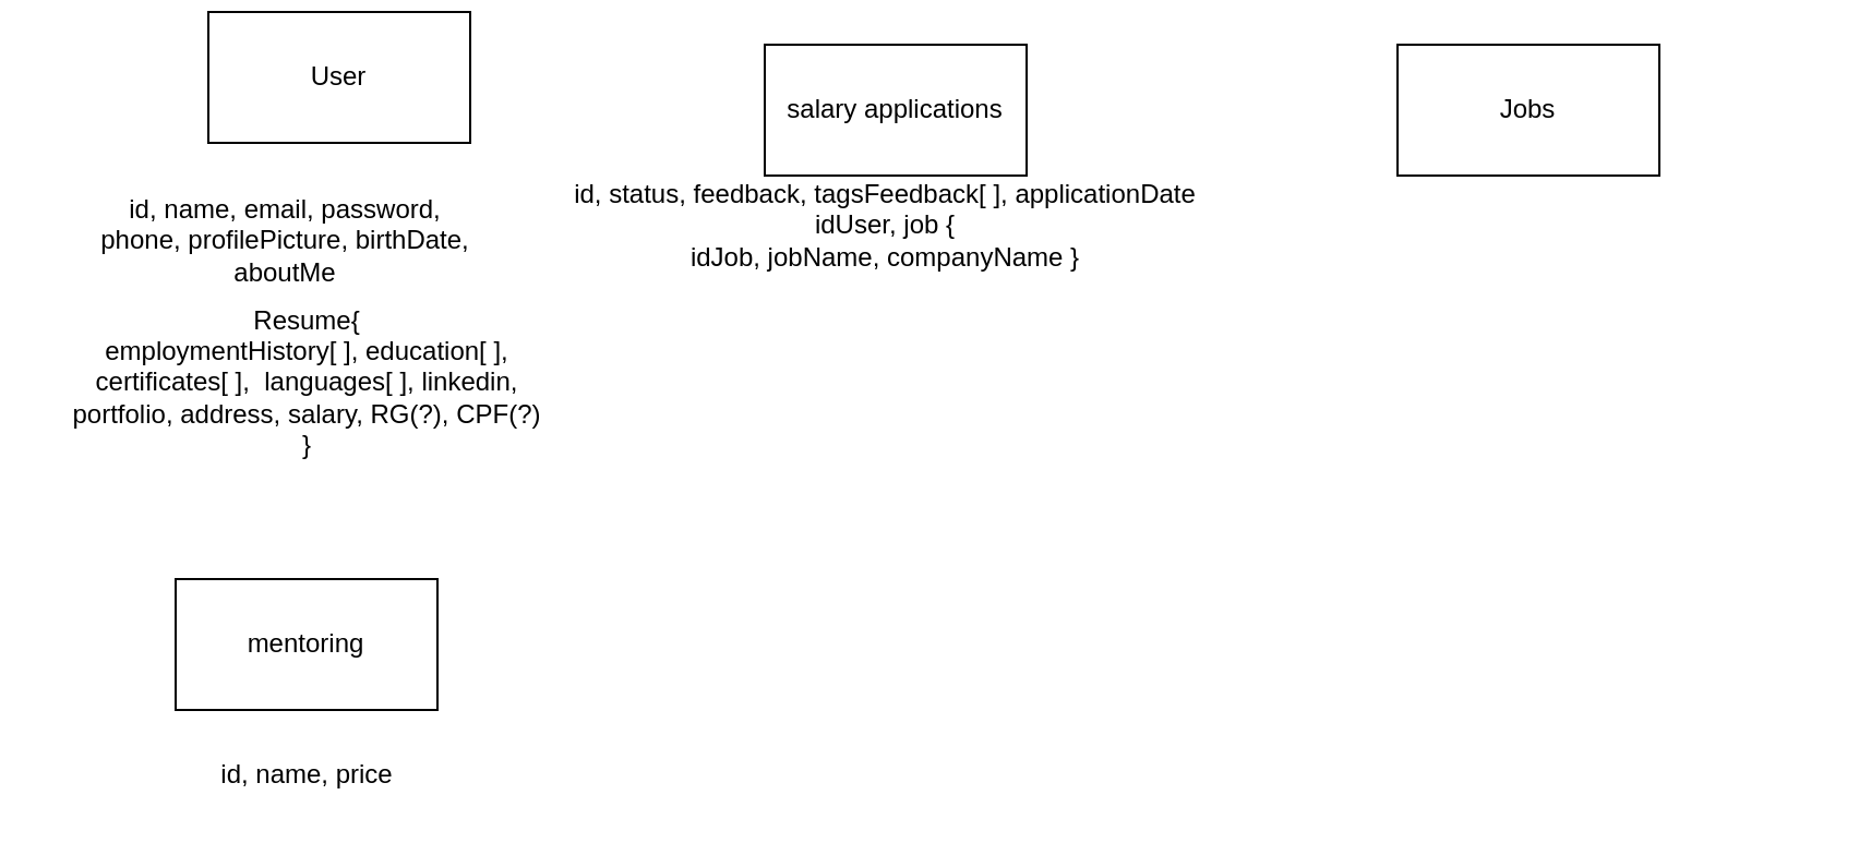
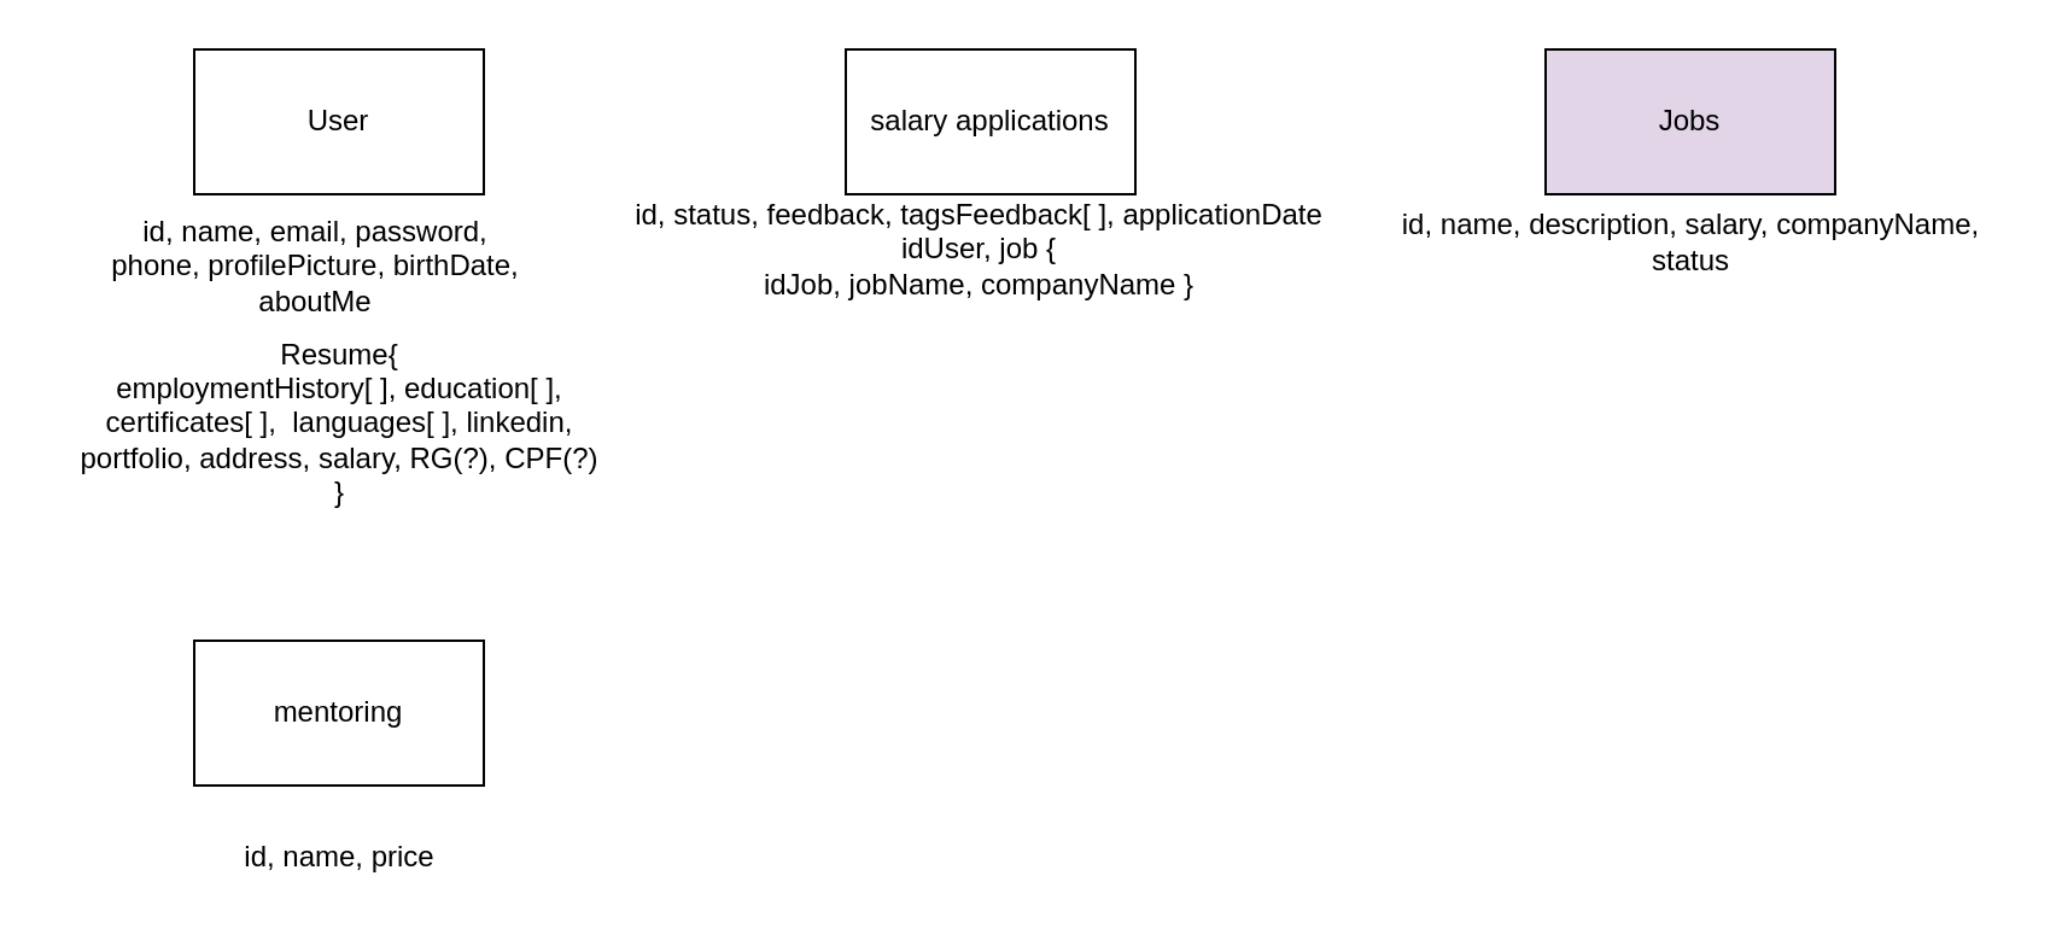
- <mxCell id="2" value="User" style="rounded=0;whiteSpace=wrap;html=1;" vertex="1" parent="1"><mxGeometry x="95" y="5" width="120" height="60" as="geometry" /></mxCell>
+ <mxCell id="2" value="User" style="rounded=0;whiteSpace=wrap;html=1;" vertex="1" parent="1"><mxGeometry x="80" y="20" width="120" height="60" as="geometry" /></mxCell>
- <mxCell id="5" value="Jobs" style="whiteSpace=wrap;html=1;" vertex="1" parent="1"><mxGeometry x="640" y="20" width="120" height="60" as="geometry" /></mxCell>
+ <mxCell id="5" value="Jobs" style="whiteSpace=wrap;html=1;fillColor=#e1d5e7;" vertex="1" parent="1"><mxGeometry x="640" y="20" width="120" height="60" as="geometry" /></mxCell>
+ <mxCell id="8" value="id, name, description, salary, companyName,&lt;br&gt;status" style="text;html=1;align=center;verticalAlign=middle;resizable=0;points=[];autosize=1;strokeColor=none;fillColor=none;" vertex="1" parent="1"><mxGeometry x="570" y="80" width="260" height="40" as="geometry" /></mxCell>
